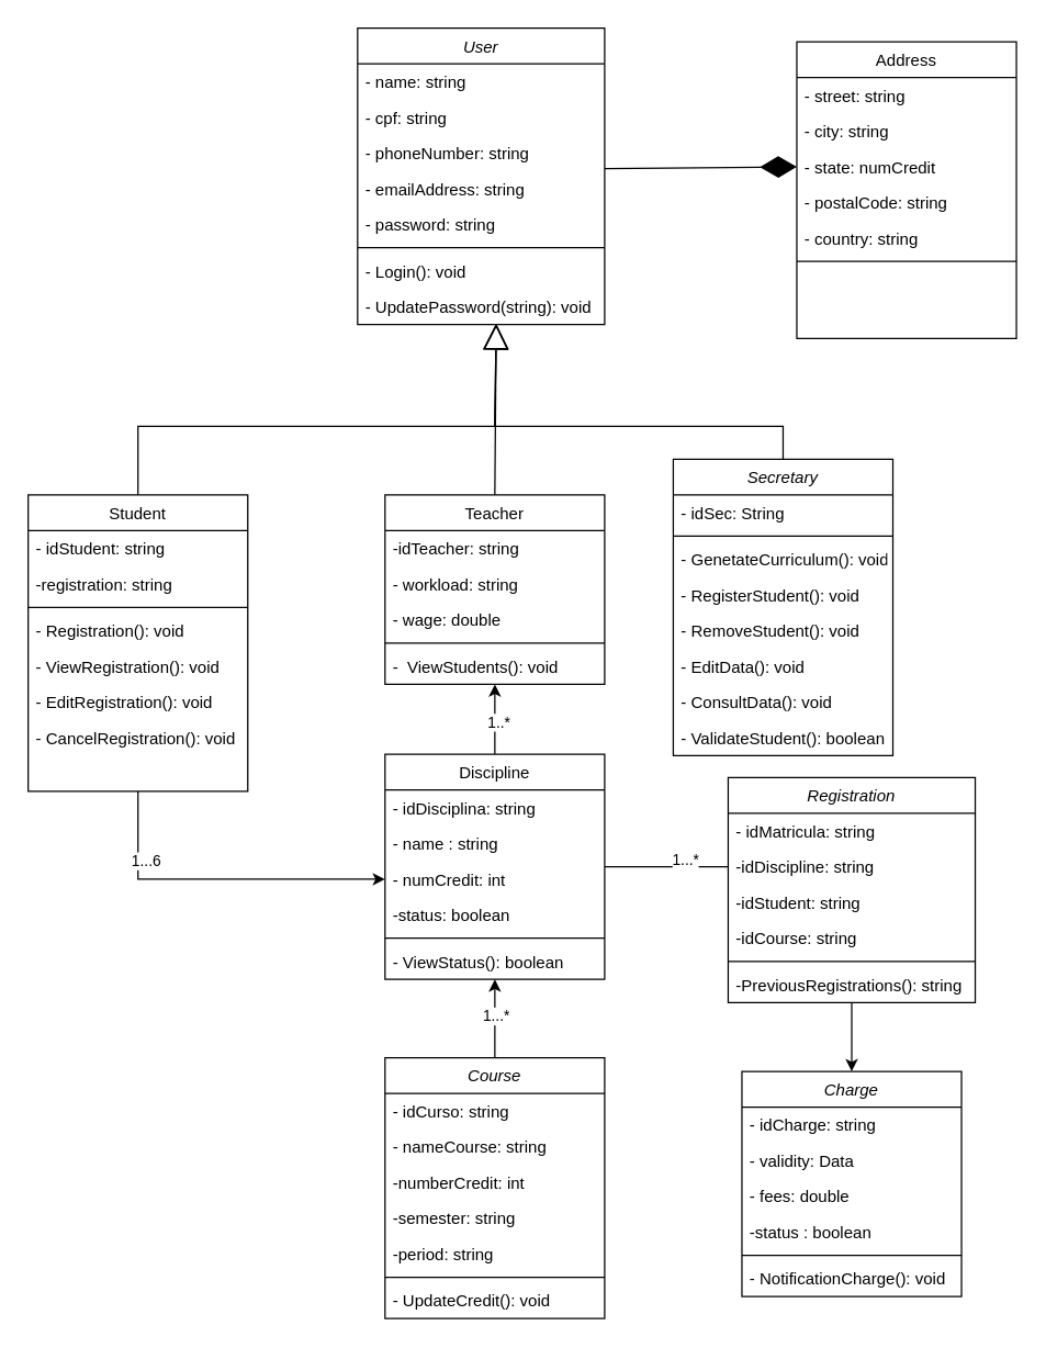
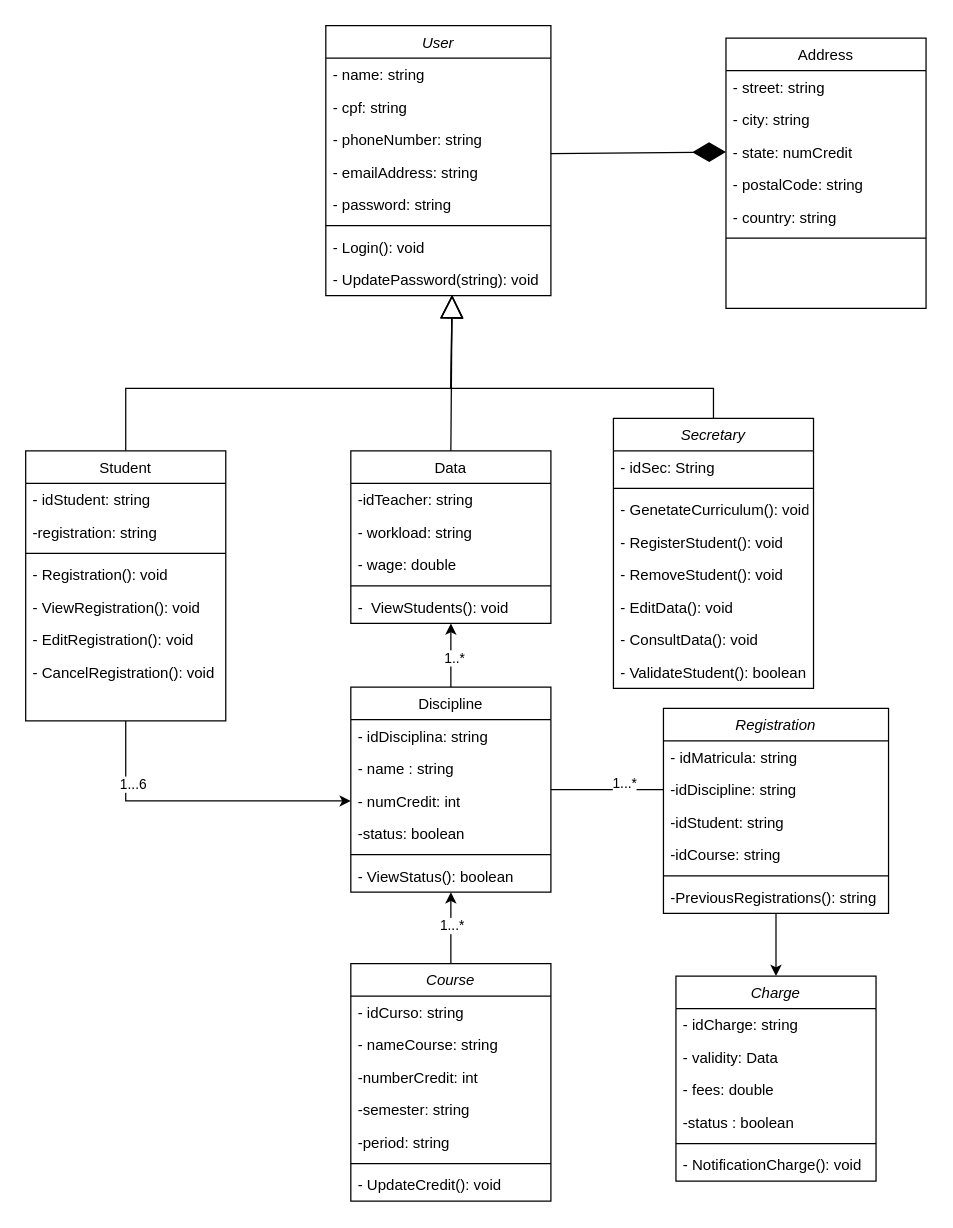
- <mxCell id="21" value="Teacher" style="swimlane;fontStyle=0;align=center;verticalAlign=top;childLayout=stackLayout;horizontal=1;startSize=26;horizontalStack=0;resizeParent=1;resizeLast=0;collapsible=1;marginBottom=0;rounded=0;shadow=0;strokeWidth=1;" parent="1" vertex="1"><mxGeometry x="280" y="360" width="160" height="138" as="geometry"><mxRectangle x="340" y="380" width="170" height="26" as="alternateBounds" /></mxGeometry></mxCell>
+ <mxCell id="21" value="Data" style="swimlane;fontStyle=0;align=center;verticalAlign=top;childLayout=stackLayout;horizontal=1;startSize=26;horizontalStack=0;resizeParent=1;resizeLast=0;collapsible=1;marginBottom=0;rounded=0;shadow=0;strokeWidth=1;" parent="1" vertex="1"><mxGeometry x="280" y="360" width="160" height="138" as="geometry"><mxRectangle x="340" y="380" width="170" height="26" as="alternateBounds" /></mxGeometry></mxCell>
